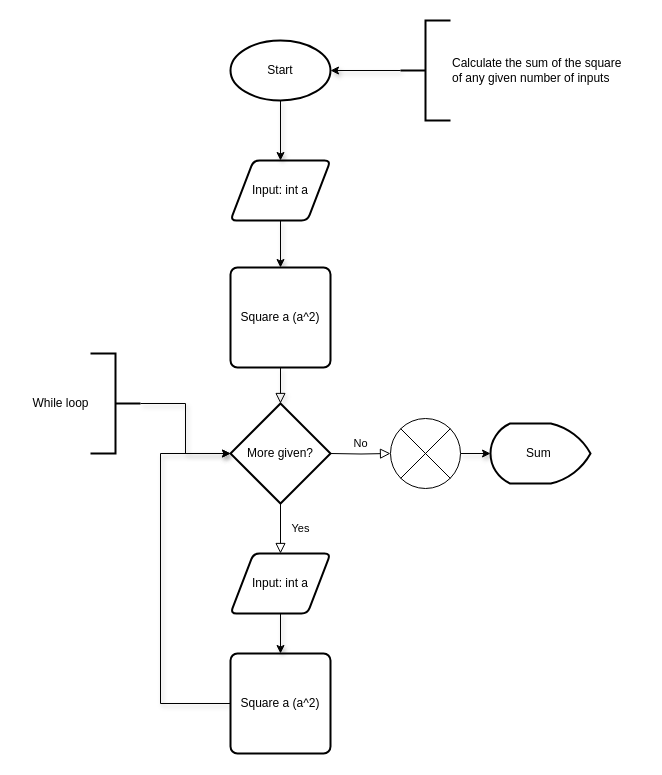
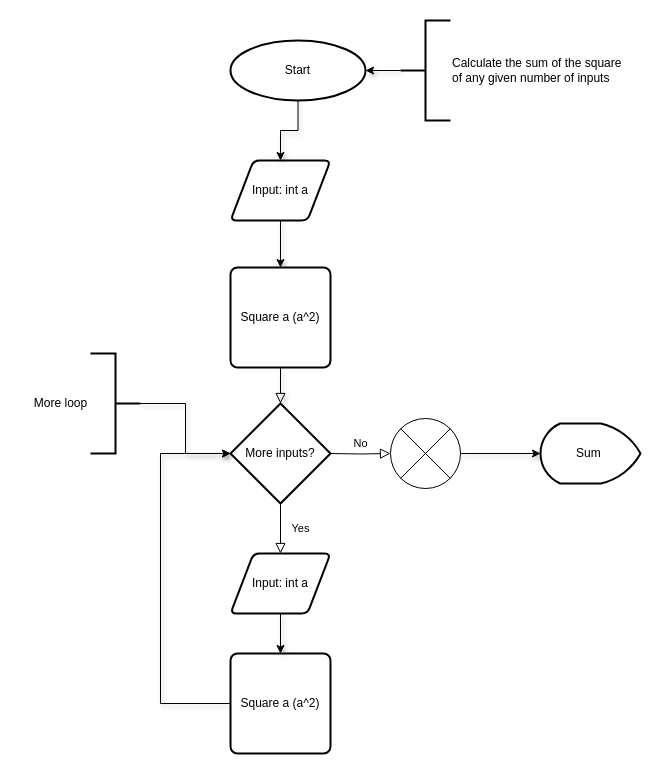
- <mxCell id="15" value="Start" style="strokeWidth=2;html=1;shape=mxgraph.flowchart.start_1;whiteSpace=wrap;" vertex="1" parent="1"><mxGeometry x="230" y="40" width="100" height="60" as="geometry" /></mxCell>
+ <mxCell id="15" value="Start" style="strokeWidth=2;html=1;shape=mxgraph.flowchart.start_1;whiteSpace=wrap;" vertex="1" parent="1"><mxGeometry x="230" y="40" width="135" height="60" as="geometry" /></mxCell>
- <mxCell id="11" value="While loop" style="text;html=1;align=center;verticalAlign=middle;resizable=0;points=[];autosize=1;strokeColor=none;fillColor=none;" vertex="1" parent="1"><mxGeometry x="20" y="388" width="80" height="30" as="geometry" /></mxCell>
+ <mxCell id="11" value="More loop" style="text;html=1;align=center;verticalAlign=middle;resizable=0;points=[];autosize=1;strokeColor=none;fillColor=none;" vertex="1" parent="1"><mxGeometry x="20" y="388" width="80" height="30" as="geometry" /></mxCell>
- <mxCell id="20" value="More given?" style="strokeWidth=2;html=1;shape=mxgraph.flowchart.decision;whiteSpace=wrap;" vertex="1" parent="1"><mxGeometry x="230" y="403" width="100" height="100" as="geometry" /></mxCell>
+ <mxCell id="20" value="More inputs?" style="strokeWidth=2;html=1;shape=mxgraph.flowchart.decision;whiteSpace=wrap;" vertex="1" parent="1"><mxGeometry x="230" y="403" width="100" height="100" as="geometry" /></mxCell>
- <mxCell id="13" value="Sum&amp;nbsp;" style="strokeWidth=2;html=1;shape=mxgraph.flowchart.display;whiteSpace=wrap;direction=west;" vertex="1" parent="1"><mxGeometry x="490" y="423" width="100" height="60" as="geometry" /></mxCell>
+ <mxCell id="13" value="Sum&amp;nbsp;" style="strokeWidth=2;html=1;shape=mxgraph.flowchart.display;whiteSpace=wrap;direction=west;" vertex="1" parent="1"><mxGeometry x="540" y="423" width="100" height="60" as="geometry" /></mxCell>
